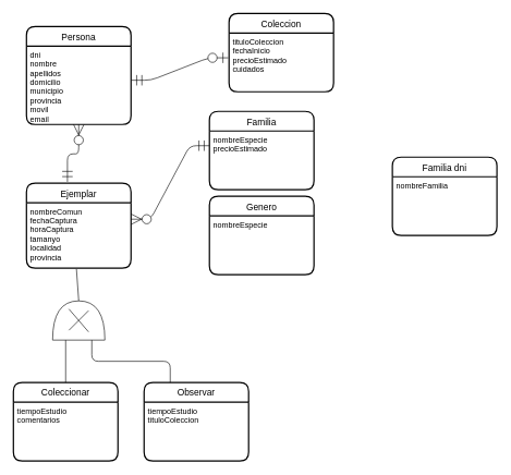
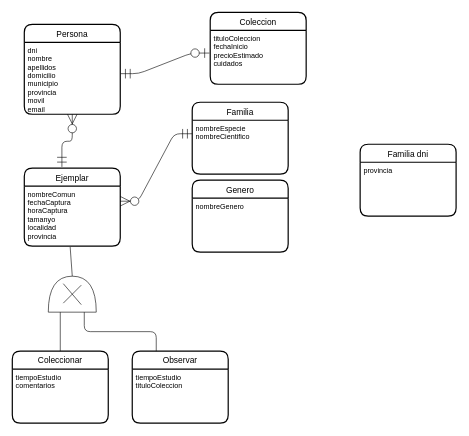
- <mxCell id="7" value="nombreEspecie&#10;precioEstimado" style="align=left;strokeColor=none;fillColor=none;spacingLeft=4;fontSize=12;verticalAlign=top;resizable=0;rotatable=0;part=1;" vertex="1" parent="6"><mxGeometry y="30" width="160" height="90" as="geometry" /></mxCell>
+ <mxCell id="7" value="nombreEspecie&#10;nombreCientifico" style="align=left;strokeColor=none;fillColor=none;spacingLeft=4;fontSize=12;verticalAlign=top;resizable=0;rotatable=0;part=1;" vertex="1" parent="6"><mxGeometry y="30" width="160" height="90" as="geometry" /></mxCell>
- <mxCell id="11" value="nombreFamilia" style="align=left;strokeColor=none;fillColor=none;spacingLeft=4;fontSize=12;verticalAlign=top;resizable=0;rotatable=0;part=1;" vertex="1" parent="10"><mxGeometry y="30" width="160" height="90" as="geometry" /></mxCell>
+ <mxCell id="11" value="provincia" style="align=left;strokeColor=none;fillColor=none;spacingLeft=4;fontSize=12;verticalAlign=top;resizable=0;rotatable=0;part=1;" vertex="1" parent="10"><mxGeometry y="30" width="160" height="90" as="geometry" /></mxCell>
- <mxCell id="9" value="nombreEspecie" style="align=left;strokeColor=none;fillColor=none;spacingLeft=4;fontSize=12;verticalAlign=top;resizable=0;rotatable=0;part=1;" vertex="1" parent="8"><mxGeometry y="30" width="160" height="90" as="geometry" /></mxCell>
+ <mxCell id="9" value="nombreGenero" style="align=left;strokeColor=none;fillColor=none;spacingLeft=4;fontSize=12;verticalAlign=top;resizable=0;rotatable=0;part=1;" vertex="1" parent="8"><mxGeometry y="30" width="160" height="90" as="geometry" /></mxCell>
